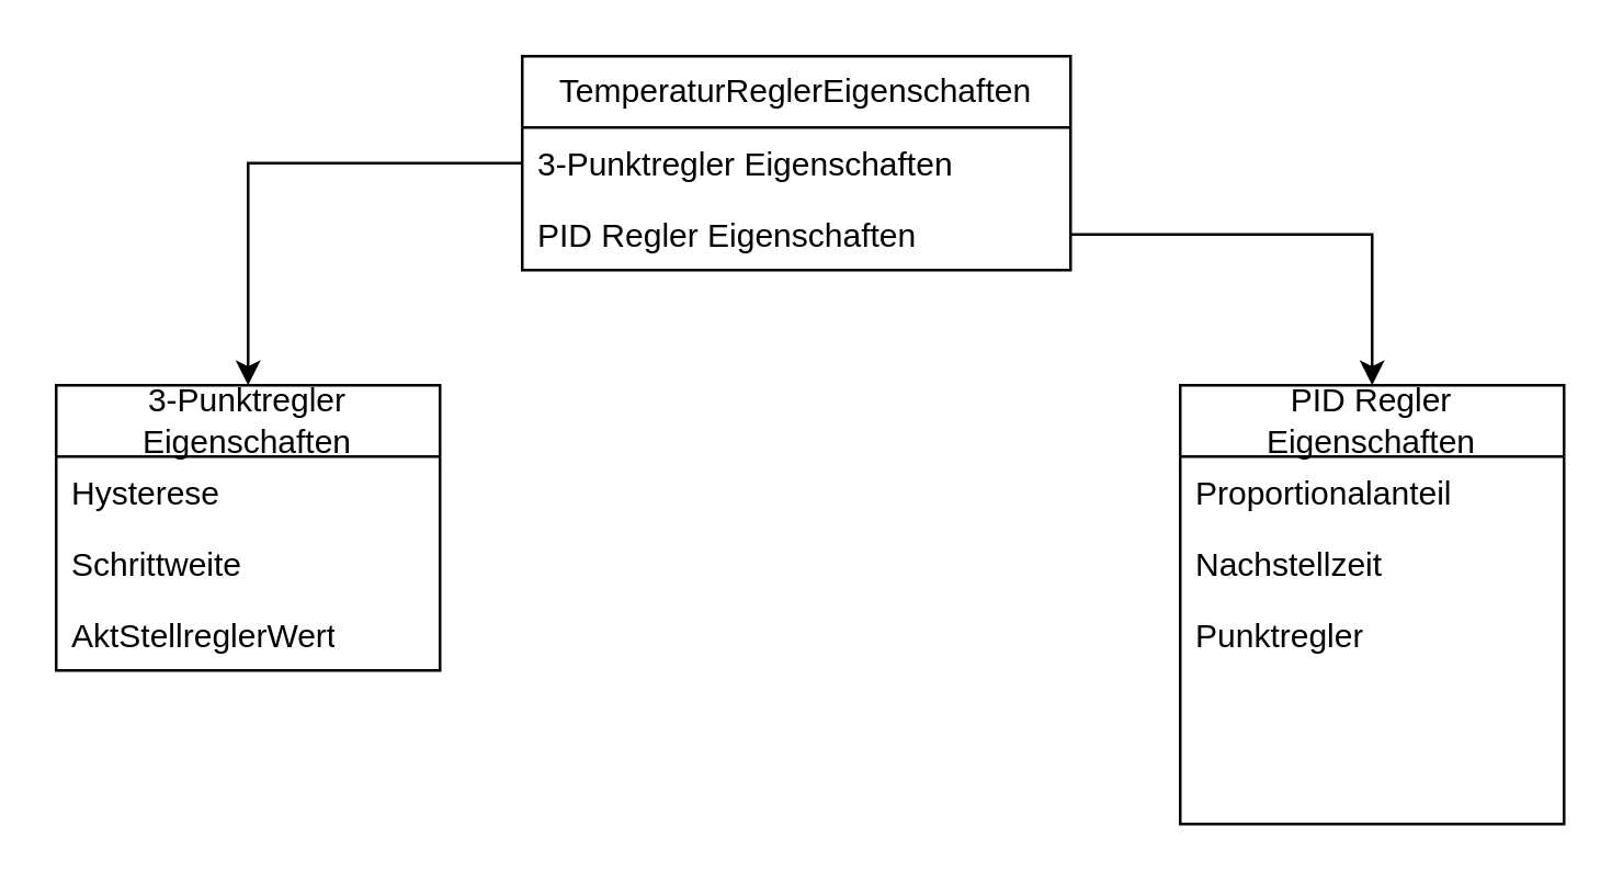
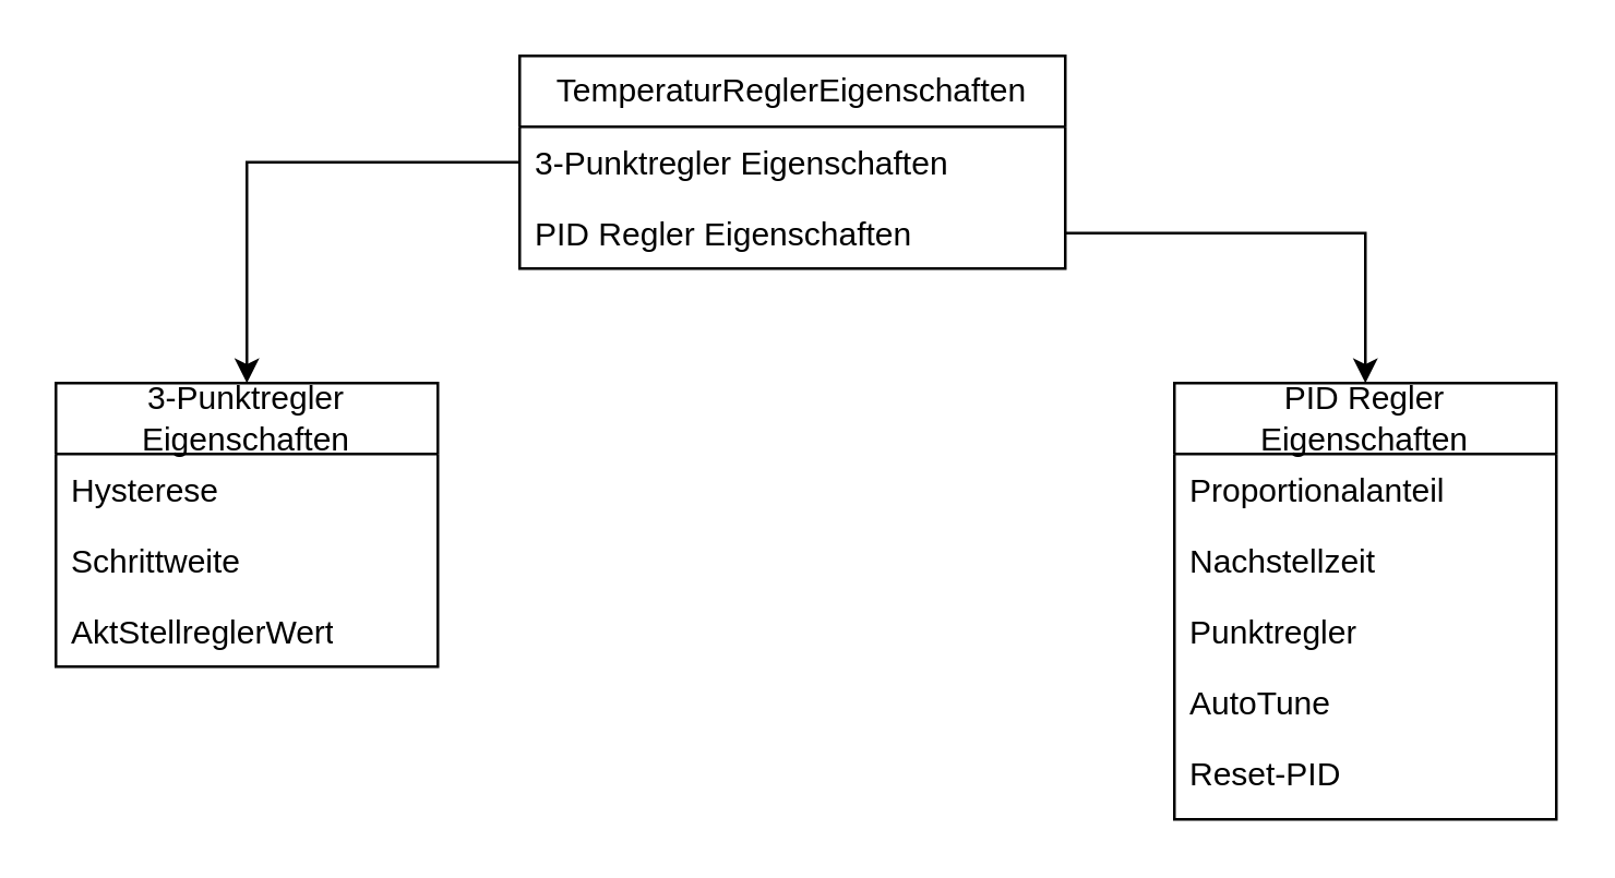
+ <mxCell id="15" value="AutoTune" style="text;strokeColor=none;fillColor=none;align=left;verticalAlign=top;spacingLeft=4;spacingRight=4;overflow=hidden;rotatable=0;points=[[0,0.5],[1,0.5]];portConstraint=eastwest;whiteSpace=wrap;html=1;" vertex="1" parent="1"><mxGeometry x="430" y="244" width="140" height="26" as="geometry" /></mxCell>
+ <mxCell id="16" value="Reset-PID" style="text;strokeColor=none;fillColor=none;align=left;verticalAlign=top;spacingLeft=4;spacingRight=4;overflow=hidden;rotatable=0;points=[[0,0.5],[1,0.5]];portConstraint=eastwest;whiteSpace=wrap;html=1;" vertex="1" parent="1"><mxGeometry x="430" y="270" width="140" height="26" as="geometry" /></mxCell>
